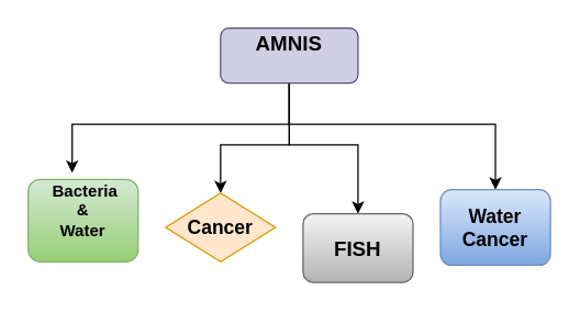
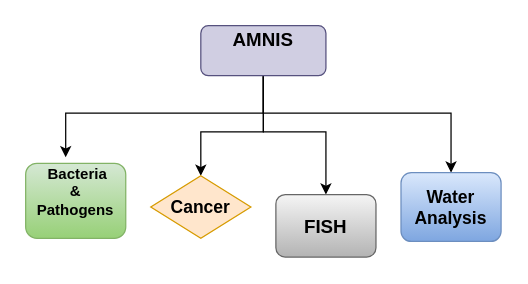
- <mxCell id="7" value="&lt;div&gt;&lt;b&gt;&amp;nbsp;Bacteria&lt;/b&gt;&lt;/div&gt;&lt;div&gt;&lt;b&gt;&amp;amp;&lt;/b&gt;&lt;/div&gt;&lt;div&gt;&lt;b&gt;Water&lt;br&gt;&lt;/b&gt;&lt;/div&gt;&lt;div&gt;&lt;br&gt;&lt;/div&gt;" style="rounded=1;whiteSpace=wrap;html=1;fillColor=#d5e8d4;gradientColor=#97d077;strokeColor=#82b366;" vertex="1" parent="1"><mxGeometry x="20" y="130" width="80" height="60" as="geometry" /></mxCell>
+ <mxCell id="7" value="&lt;div&gt;&lt;b&gt;&amp;nbsp;Bacteria&lt;/b&gt;&lt;/div&gt;&lt;div&gt;&lt;b&gt;&amp;amp;&lt;/b&gt;&lt;/div&gt;&lt;div&gt;&lt;b&gt;Pathogens&lt;br&gt;&lt;/b&gt;&lt;/div&gt;&lt;div&gt;&lt;br&gt;&lt;/div&gt;" style="rounded=1;whiteSpace=wrap;html=1;fillColor=#d5e8d4;gradientColor=#97d077;strokeColor=#82b366;" vertex="1" parent="1"><mxGeometry x="20" y="130" width="80" height="60" as="geometry" /></mxCell>
- <mxCell id="10" value="&lt;div style=&quot;font-size: 14px;&quot;&gt;&lt;font style=&quot;font-size: 14px;&quot;&gt;&lt;b&gt;Water &lt;br&gt;&lt;/b&gt;&lt;/font&gt;&lt;/div&gt;&lt;div style=&quot;font-size: 14px;&quot;&gt;&lt;font style=&quot;font-size: 14px;&quot;&gt;&lt;b&gt;Cancer&lt;br&gt;&lt;/b&gt;&lt;/font&gt;&lt;/div&gt;" style="rounded=1;whiteSpace=wrap;html=1;fillColor=#dae8fc;gradientColor=#7ea6e0;strokeColor=#6c8ebf;" vertex="1" parent="1"><mxGeometry x="320" y="137.5" width="80" height="55" as="geometry" /></mxCell>
+ <mxCell id="10" value="&lt;div style=&quot;font-size: 14px;&quot;&gt;&lt;font style=&quot;font-size: 14px;&quot;&gt;&lt;b&gt;Water &lt;br&gt;&lt;/b&gt;&lt;/font&gt;&lt;/div&gt;&lt;div style=&quot;font-size: 14px;&quot;&gt;&lt;font style=&quot;font-size: 14px;&quot;&gt;&lt;b&gt;Analysis&lt;br&gt;&lt;/b&gt;&lt;/font&gt;&lt;/div&gt;" style="rounded=1;whiteSpace=wrap;html=1;fillColor=#dae8fc;gradientColor=#7ea6e0;strokeColor=#6c8ebf;" vertex="1" parent="1"><mxGeometry x="320" y="137.5" width="80" height="55" as="geometry" /></mxCell>
